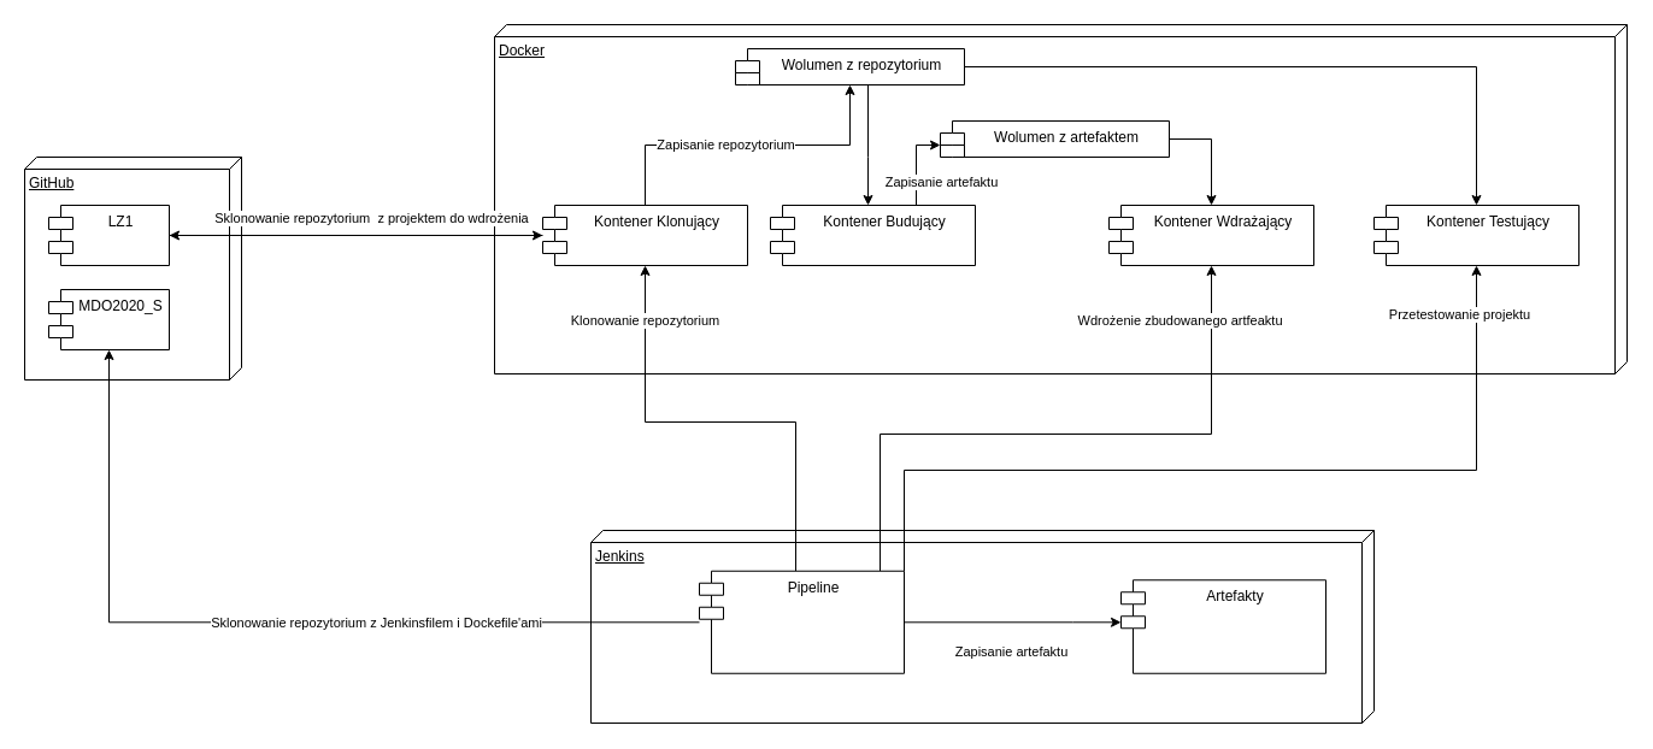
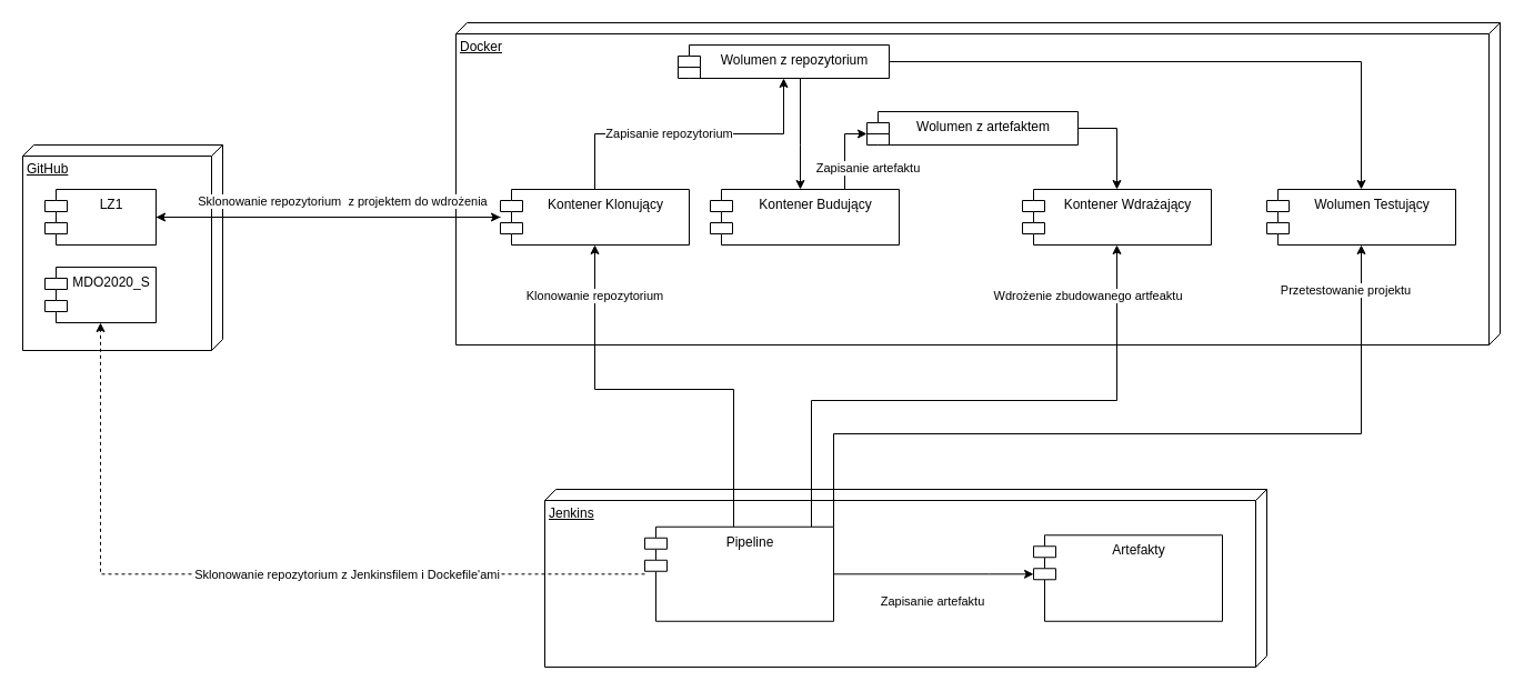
- <mxCell id="25" value="Kontener Testujący" style="shape=module;align=left;spacingLeft=20;align=center;verticalAlign=top;" vertex="1" parent="1"><mxGeometry x="1140" y="170" width="170" height="50" as="geometry" /></mxCell>
+ <mxCell id="25" value="Wolumen Testujący" style="shape=module;align=left;spacingLeft=20;align=center;verticalAlign=top;" vertex="1" parent="1"><mxGeometry x="1140" y="170" width="170" height="50" as="geometry" /></mxCell>
- <mxCell id="13" style="edgeStyle=orthogonalEdgeStyle;rounded=0;orthogonalLoop=1;jettySize=auto;html=1;" edge="1" parent="1" source="15" target="27"><mxGeometry relative="1" as="geometry" /></mxCell>
+ <mxCell id="13" style="edgeStyle=orthogonalEdgeStyle;rounded=0;orthogonalLoop=1;jettySize=auto;html=1;dashed=1;" edge="1" parent="1" source="15" target="27"><mxGeometry relative="1" as="geometry" /></mxCell>
